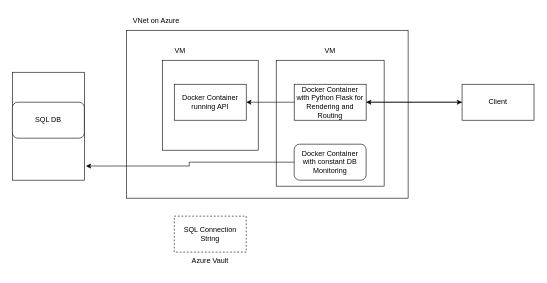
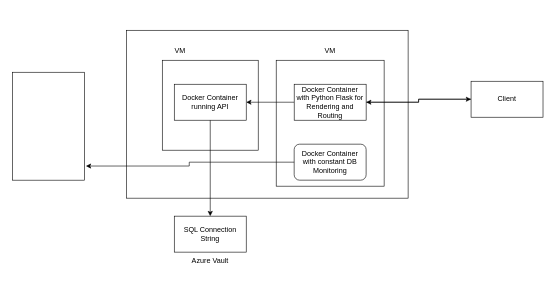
- <mxCell id="3" value="VNet on Azure" style="text;html=1;align=center;verticalAlign=middle;whiteSpace=wrap;rounded=0;" parent="1" vertex="1"><mxGeometry x="210" y="20" width="100" height="30" as="geometry" /></mxCell>
- <mxCell id="15" value="Client" style="rounded=0;whiteSpace=wrap;html=1;" parent="1" vertex="1"><mxGeometry x="770" y="140" width="120" height="60" as="geometry" /></mxCell>
+ <mxCell id="15" value="Client" style="rounded=0;whiteSpace=wrap;html=1;" parent="1" vertex="1"><mxGeometry x="785" y="135" width="120" height="60" as="geometry" /></mxCell>
- <mxCell id="8" value="SQL DB" style="rounded=1;whiteSpace=wrap;html=1;" parent="1" vertex="1"><mxGeometry x="20" y="170" width="120" height="60" as="geometry" /></mxCell>
+ <mxCell id="18" value="" style="endArrow=classic;html=1;rounded=0;exitX=0.5;exitY=1;exitDx=0;exitDy=0;entryX=0.5;entryY=0;entryDx=0;entryDy=0;" parent="1" source="6" target="16" edge="1"><mxGeometry width="50" height="50" relative="1" as="geometry"><mxPoint x="470" y="310" as="sourcePoint" /><mxPoint x="520" y="260" as="targetPoint" /></mxGeometry></mxCell>
- <mxCell id="16" value="SQL Connection String" style="rounded=0;whiteSpace=wrap;html=1;dashed=1;" parent="1" vertex="1"><mxGeometry x="290" y="360" width="120" height="60" as="geometry" /></mxCell>
+ <mxCell id="16" value="SQL Connection String" style="rounded=0;whiteSpace=wrap;html=1;" parent="1" vertex="1"><mxGeometry x="290" y="360" width="120" height="60" as="geometry" /></mxCell>
